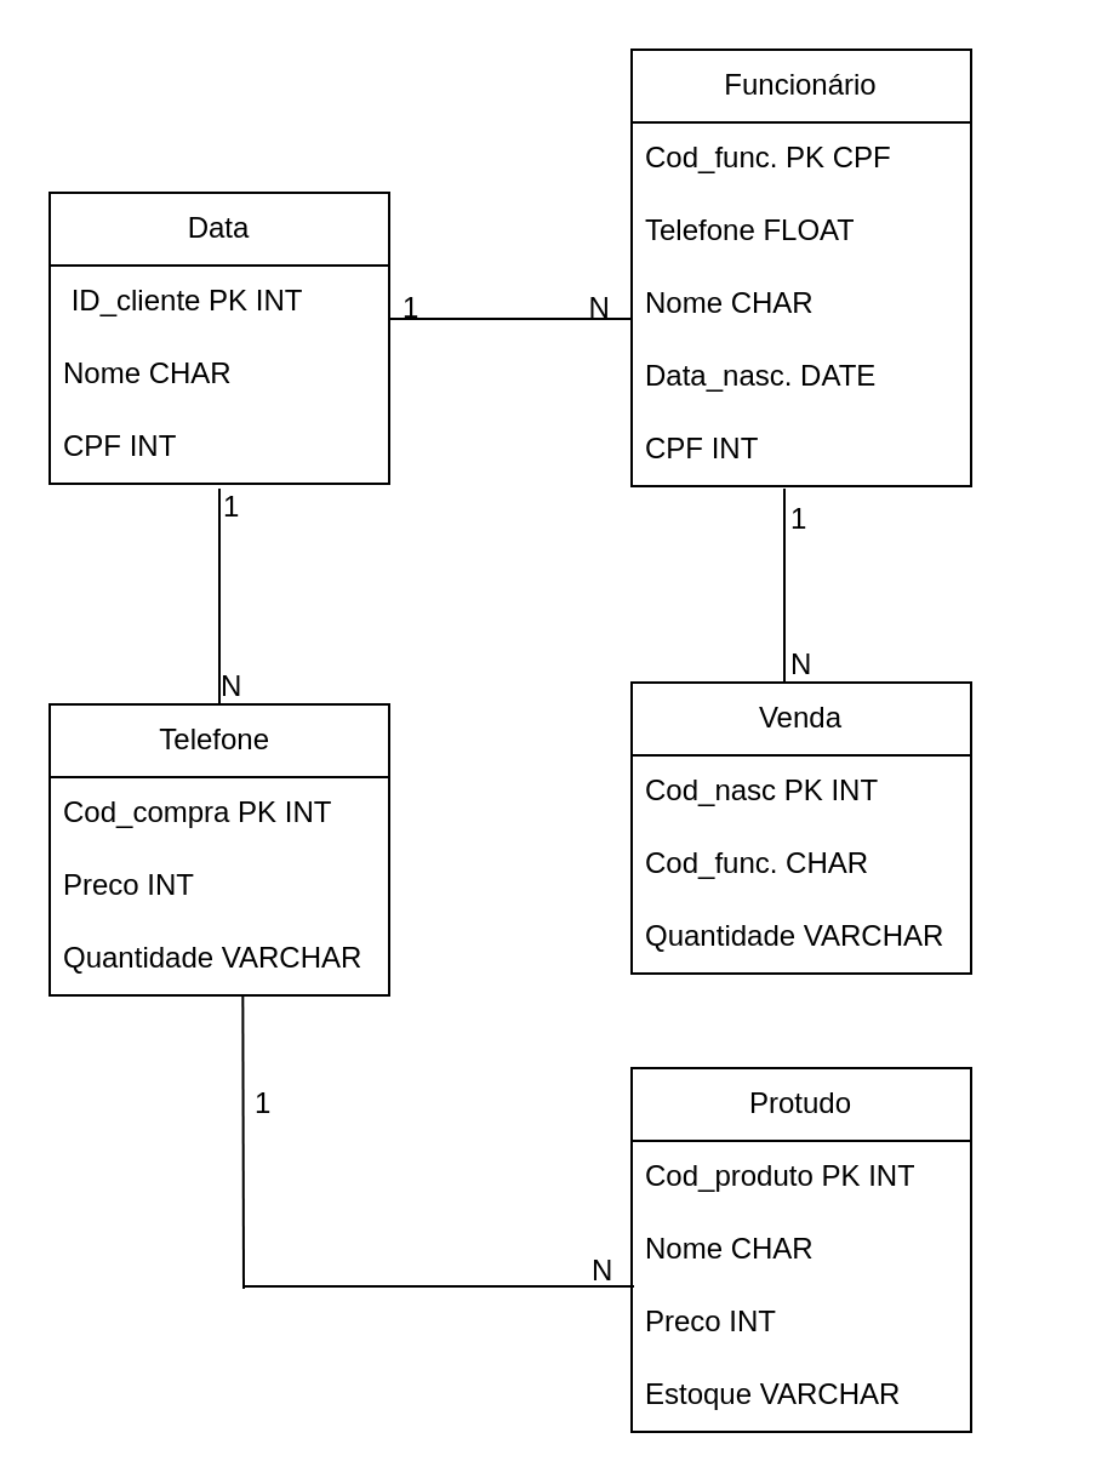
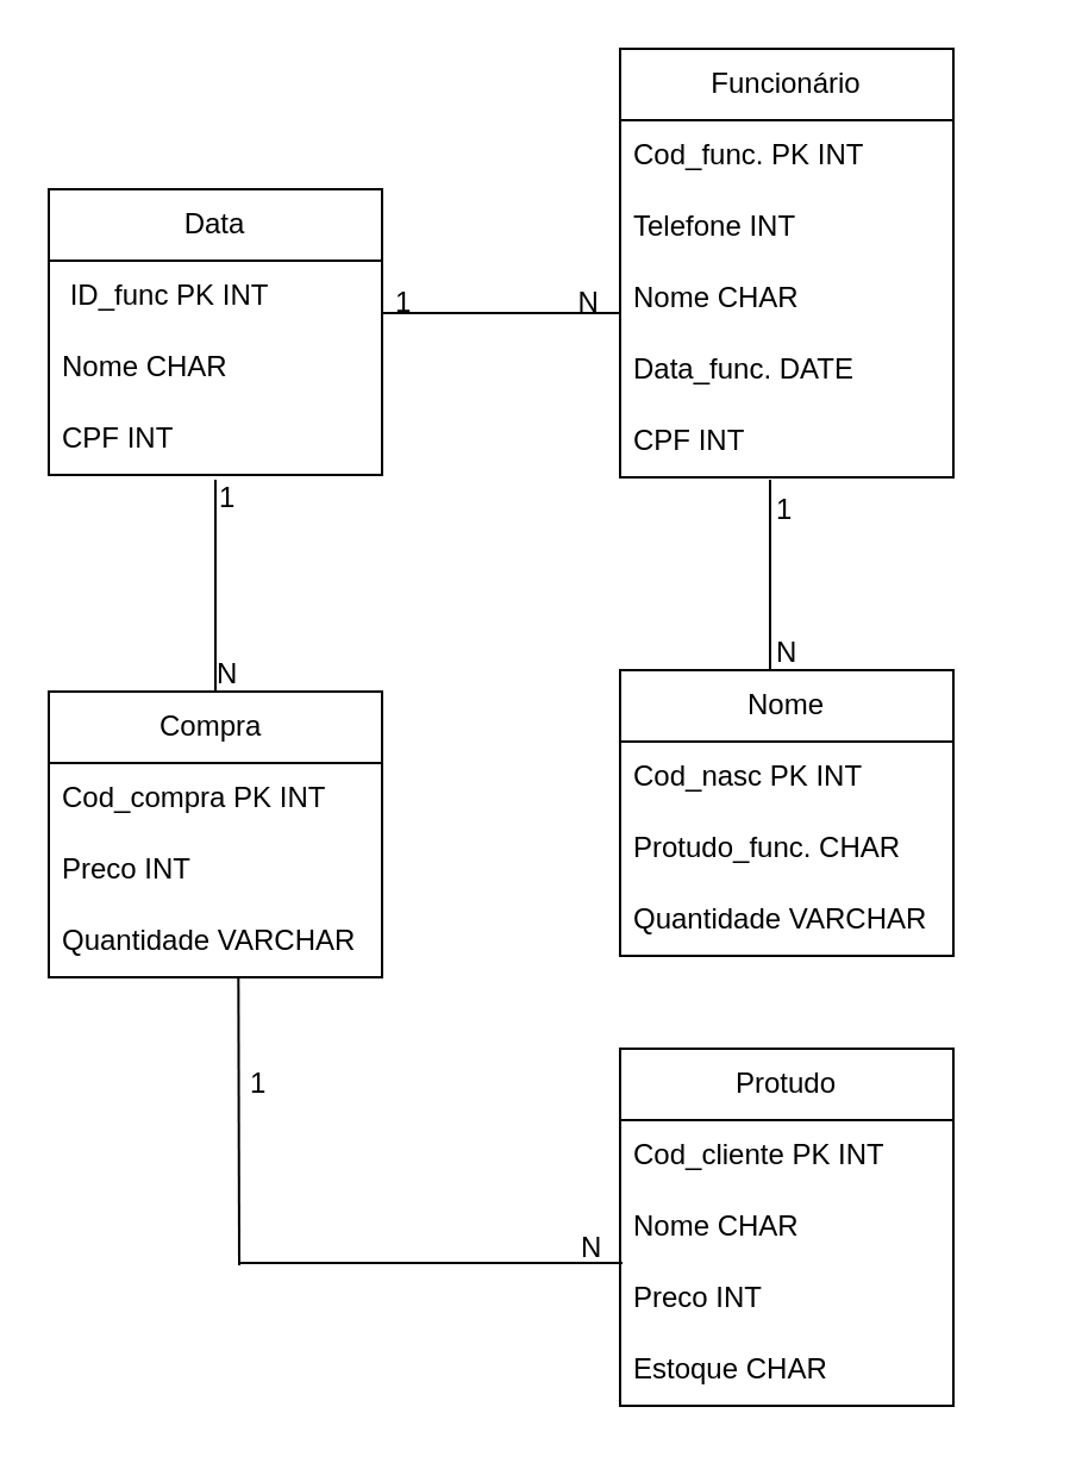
- <mxCell id="7" value="Cod_func. PK CPF" style="text;strokeColor=none;fillColor=none;align=left;verticalAlign=middle;spacingLeft=4;spacingRight=4;overflow=hidden;points=[[0,0.5],[1,0.5]];portConstraint=eastwest;rotatable=0;whiteSpace=wrap;html=1;" vertex="1" parent="6"><mxGeometry y="30" width="140" height="30" as="geometry" /></mxCell>
+ <mxCell id="7" value="Cod_func. PK INT" style="text;strokeColor=none;fillColor=none;align=left;verticalAlign=middle;spacingLeft=4;spacingRight=4;overflow=hidden;points=[[0,0.5],[1,0.5]];portConstraint=eastwest;rotatable=0;whiteSpace=wrap;html=1;" vertex="1" parent="6"><mxGeometry y="30" width="140" height="30" as="geometry" /></mxCell>
- <mxCell id="8" value="Telefone FLOAT" style="text;strokeColor=none;fillColor=none;align=left;verticalAlign=middle;spacingLeft=4;spacingRight=4;overflow=hidden;points=[[0,0.5],[1,0.5]];portConstraint=eastwest;rotatable=0;whiteSpace=wrap;html=1;" vertex="1" parent="6"><mxGeometry y="60" width="140" height="30" as="geometry" /></mxCell>
+ <mxCell id="8" value="Telefone INT" style="text;strokeColor=none;fillColor=none;align=left;verticalAlign=middle;spacingLeft=4;spacingRight=4;overflow=hidden;points=[[0,0.5],[1,0.5]];portConstraint=eastwest;rotatable=0;whiteSpace=wrap;html=1;" vertex="1" parent="6"><mxGeometry y="60" width="140" height="30" as="geometry" /></mxCell>
- <mxCell id="3" value="&amp;nbsp;ID_cliente PK INT" style="text;strokeColor=none;fillColor=none;align=left;verticalAlign=middle;spacingLeft=4;spacingRight=4;overflow=hidden;points=[[0,0.5],[1,0.5]];portConstraint=eastwest;rotatable=0;whiteSpace=wrap;html=1;" vertex="1" parent="2"><mxGeometry y="30" width="140" height="30" as="geometry" /></mxCell>
+ <mxCell id="3" value="&amp;nbsp;ID_func PK INT" style="text;strokeColor=none;fillColor=none;align=left;verticalAlign=middle;spacingLeft=4;spacingRight=4;overflow=hidden;points=[[0,0.5],[1,0.5]];portConstraint=eastwest;rotatable=0;whiteSpace=wrap;html=1;" vertex="1" parent="2"><mxGeometry y="30" width="140" height="30" as="geometry" /></mxCell>
- <mxCell id="10" value="Data_nasc. DATE" style="text;strokeColor=none;fillColor=none;align=left;verticalAlign=middle;spacingLeft=4;spacingRight=4;overflow=hidden;points=[[0,0.5],[1,0.5]];portConstraint=eastwest;rotatable=0;whiteSpace=wrap;html=1;" vertex="1" parent="6"><mxGeometry y="120" width="140" height="30" as="geometry" /></mxCell>
+ <mxCell id="10" value="Data_func. DATE" style="text;strokeColor=none;fillColor=none;align=left;verticalAlign=middle;spacingLeft=4;spacingRight=4;overflow=hidden;points=[[0,0.5],[1,0.5]];portConstraint=eastwest;rotatable=0;whiteSpace=wrap;html=1;" vertex="1" parent="6"><mxGeometry y="120" width="140" height="30" as="geometry" /></mxCell>
- <mxCell id="21" value="Venda" style="swimlane;fontStyle=0;childLayout=stackLayout;horizontal=1;startSize=30;horizontalStack=0;resizeParent=1;resizeParentMax=0;resizeLast=0;collapsible=1;marginBottom=0;whiteSpace=wrap;html=1;" vertex="1" parent="1"><mxGeometry x="260" y="281" width="140" height="120" as="geometry" /></mxCell>
+ <mxCell id="21" value="Nome" style="swimlane;fontStyle=0;childLayout=stackLayout;horizontal=1;startSize=30;horizontalStack=0;resizeParent=1;resizeParentMax=0;resizeLast=0;collapsible=1;marginBottom=0;whiteSpace=wrap;html=1;" vertex="1" parent="1"><mxGeometry x="260" y="281" width="140" height="120" as="geometry" /></mxCell>
- <mxCell id="17" value="Telefone&amp;nbsp;" style="swimlane;fontStyle=0;childLayout=stackLayout;horizontal=1;startSize=30;horizontalStack=0;resizeParent=1;resizeParentMax=0;resizeLast=0;collapsible=1;marginBottom=0;whiteSpace=wrap;html=1;" vertex="1" parent="1"><mxGeometry x="20" y="290" width="140" height="120" as="geometry" /></mxCell>
+ <mxCell id="17" value="Compra&amp;nbsp;" style="swimlane;fontStyle=0;childLayout=stackLayout;horizontal=1;startSize=30;horizontalStack=0;resizeParent=1;resizeParentMax=0;resizeLast=0;collapsible=1;marginBottom=0;whiteSpace=wrap;html=1;" vertex="1" parent="1"><mxGeometry x="20" y="290" width="140" height="120" as="geometry" /></mxCell>
- <mxCell id="23" value="Cod_func. CHAR" style="text;strokeColor=none;fillColor=none;align=left;verticalAlign=middle;spacingLeft=4;spacingRight=4;overflow=hidden;points=[[0,0.5],[1,0.5]];portConstraint=eastwest;rotatable=0;whiteSpace=wrap;html=1;" vertex="1" parent="21"><mxGeometry y="60" width="140" height="30" as="geometry" /></mxCell>
+ <mxCell id="23" value="Protudo_func. CHAR" style="text;strokeColor=none;fillColor=none;align=left;verticalAlign=middle;spacingLeft=4;spacingRight=4;overflow=hidden;points=[[0,0.5],[1,0.5]];portConstraint=eastwest;rotatable=0;whiteSpace=wrap;html=1;" vertex="1" parent="21"><mxGeometry y="60" width="140" height="30" as="geometry" /></mxCell>
- <mxCell id="13" value="Cod_produto PK INT" style="text;strokeColor=none;fillColor=none;align=left;verticalAlign=middle;spacingLeft=4;spacingRight=4;overflow=hidden;points=[[0,0.5],[1,0.5]];portConstraint=eastwest;rotatable=0;whiteSpace=wrap;html=1;" vertex="1" parent="12"><mxGeometry y="30" width="140" height="30" as="geometry" /></mxCell>
+ <mxCell id="13" value="Cod_cliente PK INT" style="text;strokeColor=none;fillColor=none;align=left;verticalAlign=middle;spacingLeft=4;spacingRight=4;overflow=hidden;points=[[0,0.5],[1,0.5]];portConstraint=eastwest;rotatable=0;whiteSpace=wrap;html=1;" vertex="1" parent="12"><mxGeometry y="30" width="140" height="30" as="geometry" /></mxCell>
- <mxCell id="16" value="Estoque VARCHAR" style="text;strokeColor=none;fillColor=none;align=left;verticalAlign=middle;spacingLeft=4;spacingRight=4;overflow=hidden;points=[[0,0.5],[1,0.5]];portConstraint=eastwest;rotatable=0;whiteSpace=wrap;html=1;" vertex="1" parent="12"><mxGeometry y="120" width="140" height="30" as="geometry" /></mxCell>
+ <mxCell id="16" value="Estoque CHAR" style="text;strokeColor=none;fillColor=none;align=left;verticalAlign=middle;spacingLeft=4;spacingRight=4;overflow=hidden;points=[[0,0.5],[1,0.5]];portConstraint=eastwest;rotatable=0;whiteSpace=wrap;html=1;" vertex="1" parent="12"><mxGeometry y="120" width="140" height="30" as="geometry" /></mxCell>
